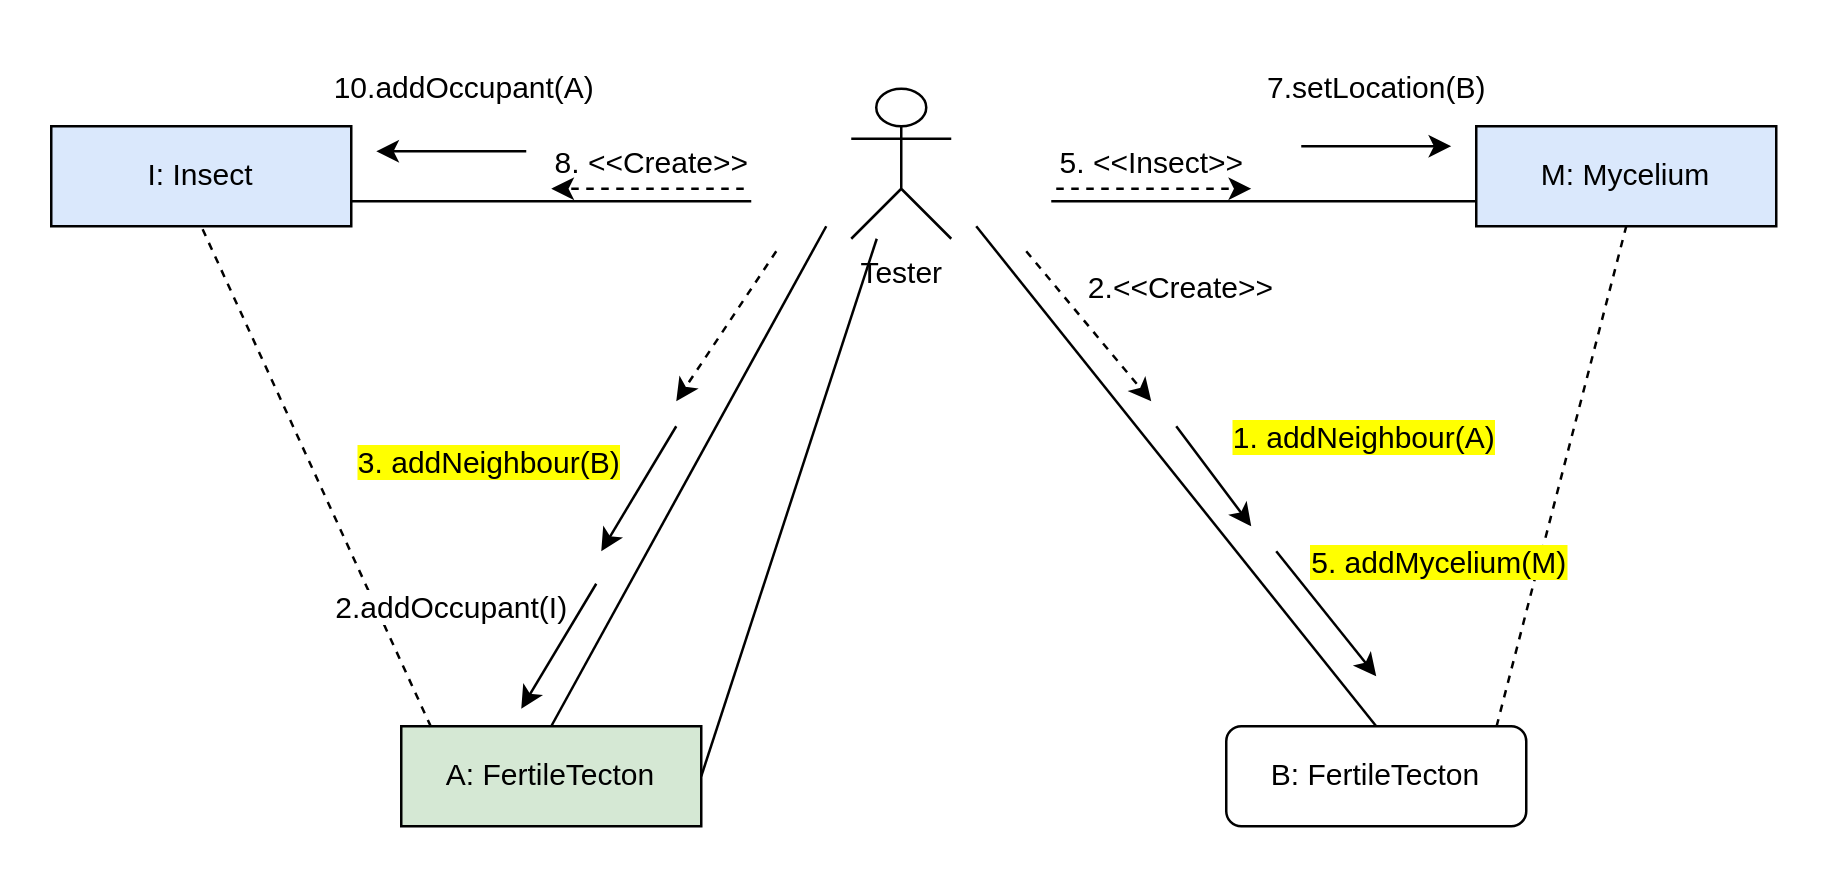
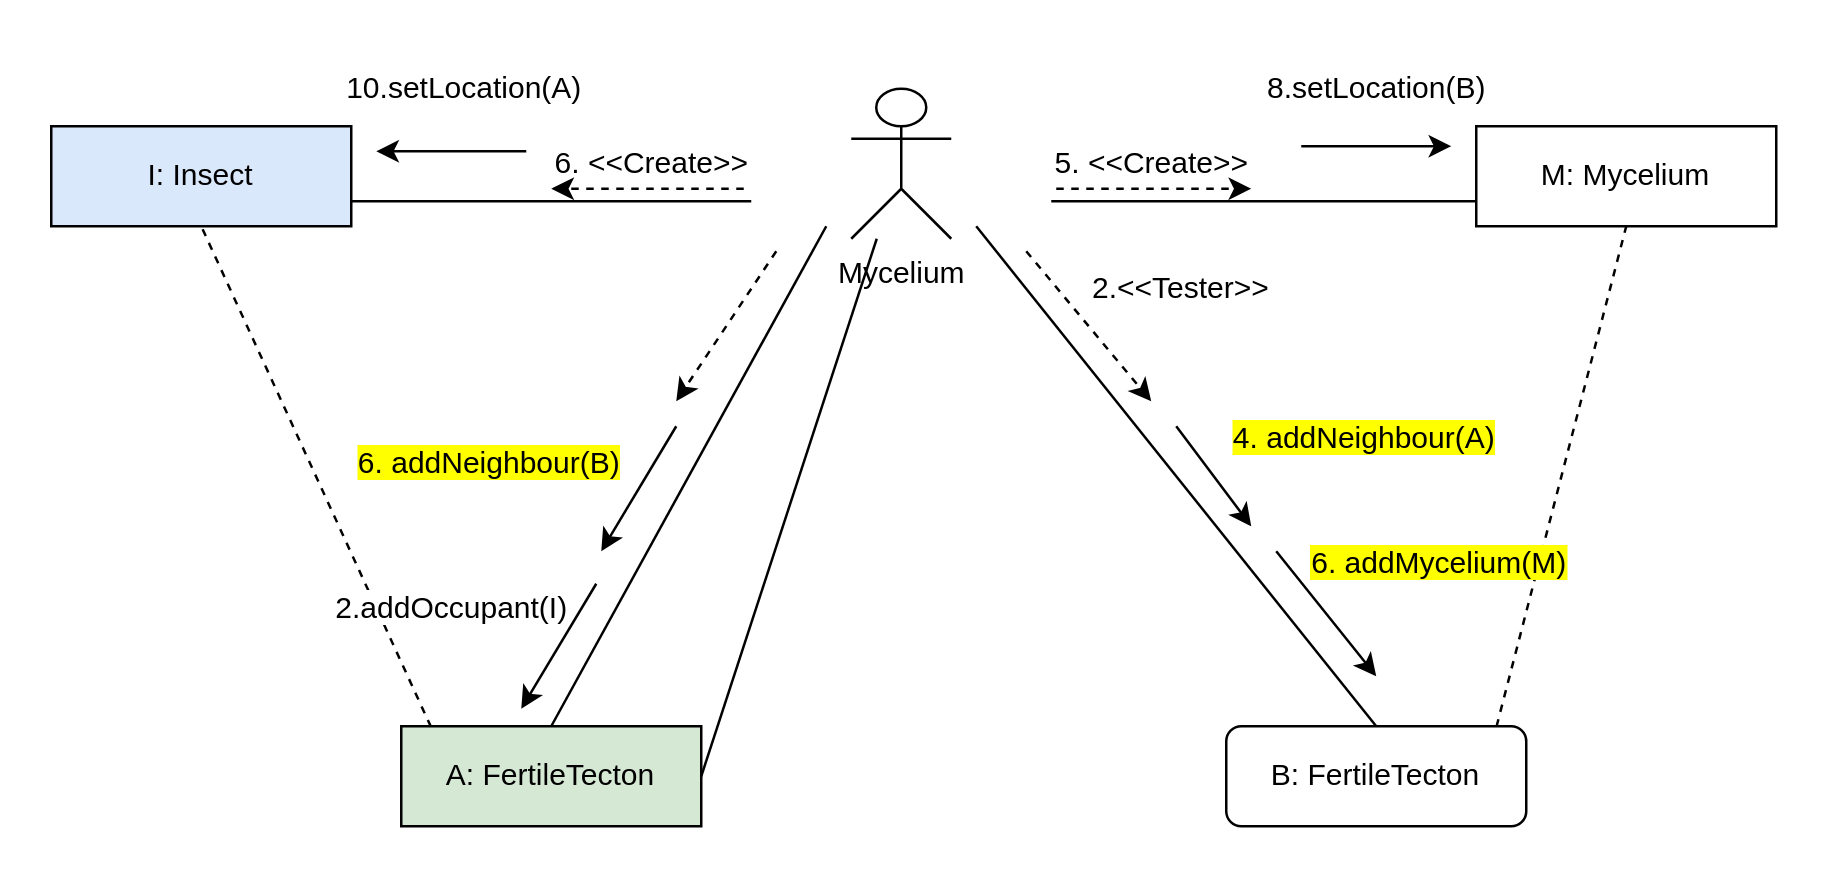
- <mxCell id="29" value="10.addOccupant(A)" style="text;html=1;align=center;verticalAlign=middle;resizable=0;points=[];autosize=1;strokeColor=none;fillColor=none;" parent="1" vertex="1"><mxGeometry x="125" y="20" width="120" height="30" as="geometry" /></mxCell>
+ <mxCell id="29" value="10.setLocation(A)" style="text;html=1;align=center;verticalAlign=middle;resizable=0;points=[];autosize=1;strokeColor=none;fillColor=none;" parent="1" vertex="1"><mxGeometry x="125" y="20" width="120" height="30" as="geometry" /></mxCell>
- <mxCell id="31" value="7.setLocation(B)" style="text;html=1;align=center;verticalAlign=middle;resizable=0;points=[];autosize=1;strokeColor=none;fillColor=none;" parent="1" vertex="1"><mxGeometry x="495" y="20" width="110" height="30" as="geometry" /></mxCell>
+ <mxCell id="31" value="8.setLocation(B)" style="text;html=1;align=center;verticalAlign=middle;resizable=0;points=[];autosize=1;strokeColor=none;fillColor=none;" parent="1" vertex="1"><mxGeometry x="495" y="20" width="110" height="30" as="geometry" /></mxCell>
- <mxCell id="23" value="8. &amp;lt;&amp;lt;Create&amp;gt;&amp;gt;" style="text;html=1;align=center;verticalAlign=middle;resizable=0;points=[];autosize=1;strokeColor=none;fillColor=none;" parent="1" vertex="1"><mxGeometry x="210" y="50" width="100" height="30" as="geometry" /></mxCell>
+ <mxCell id="23" value="6. &amp;lt;&amp;lt;Create&amp;gt;&amp;gt;" style="text;html=1;align=center;verticalAlign=middle;resizable=0;points=[];autosize=1;strokeColor=none;fillColor=none;" parent="1" vertex="1"><mxGeometry x="210" y="50" width="100" height="30" as="geometry" /></mxCell>
- <mxCell id="17" value="5. &amp;lt;&amp;lt;Insect&amp;gt;&amp;gt;" style="text;html=1;align=center;verticalAlign=middle;resizable=0;points=[];autosize=1;strokeColor=none;fillColor=none;" parent="1" vertex="1"><mxGeometry x="410" y="50" width="100" height="30" as="geometry" /></mxCell>
+ <mxCell id="17" value="5. &amp;lt;&amp;lt;Create&amp;gt;&amp;gt;" style="text;html=1;align=center;verticalAlign=middle;resizable=0;points=[];autosize=1;strokeColor=none;fillColor=none;" parent="1" vertex="1"><mxGeometry x="410" y="50" width="100" height="30" as="geometry" /></mxCell>
- <mxCell id="4" value="M: Mycelium" style="html=1;whiteSpace=wrap;fillColor=#dae8fc;" parent="1" vertex="1"><mxGeometry x="590" y="50" width="120" height="40" as="geometry" /></mxCell>
+ <mxCell id="4" value="M: Mycelium" style="html=1;whiteSpace=wrap;" parent="1" vertex="1"><mxGeometry x="590" y="50" width="120" height="40" as="geometry" /></mxCell>
- <mxCell id="32" value="Tester" style="shape=umlActor;verticalLabelPosition=bottom;verticalAlign=top;html=1;" parent="1" vertex="1"><mxGeometry x="340" y="35" width="40" height="60" as="geometry" /></mxCell>
+ <mxCell id="32" value="Mycelium" style="shape=umlActor;verticalLabelPosition=bottom;verticalAlign=top;html=1;" parent="1" vertex="1"><mxGeometry x="340" y="35" width="40" height="60" as="geometry" /></mxCell>
- <mxCell id="14" value="&amp;nbsp;2.&amp;lt;&amp;lt;Create&amp;gt;&amp;gt;" style="text;html=1;align=center;verticalAlign=middle;resizable=0;points=[];autosize=1;strokeColor=none;fillColor=none;" parent="1" vertex="1"><mxGeometry x="420" y="100" width="100" height="30" as="geometry" /></mxCell>
+ <mxCell id="14" value="&amp;nbsp;2.&amp;lt;&amp;lt;Tester&amp;gt;&amp;gt;" style="text;html=1;align=center;verticalAlign=middle;resizable=0;points=[];autosize=1;strokeColor=none;fillColor=none;" parent="1" vertex="1"><mxGeometry x="420" y="100" width="100" height="30" as="geometry" /></mxCell>
- <mxCell id="15" value="&lt;span style=&quot;background-color: light-dark(rgb(255, 255, 0), rgb(237, 237, 237));&quot;&gt;1. addNeighbour(A)&lt;/span&gt;" style="text;html=1;align=center;verticalAlign=middle;resizable=0;points=[];autosize=1;strokeColor=none;fillColor=none;" parent="1" vertex="1"><mxGeometry x="480" y="160" width="130" height="30" as="geometry" /></mxCell>
+ <mxCell id="15" value="&lt;span style=&quot;background-color: light-dark(rgb(255, 255, 0), rgb(237, 237, 237));&quot;&gt;4. addNeighbour(A)&lt;/span&gt;" style="text;html=1;align=center;verticalAlign=middle;resizable=0;points=[];autosize=1;strokeColor=none;fillColor=none;" parent="1" vertex="1"><mxGeometry x="480" y="160" width="130" height="30" as="geometry" /></mxCell>
- <mxCell id="11" value="&lt;span style=&quot;background-color: light-dark(rgb(255, 255, 0), rgb(31, 31, 0));&quot;&gt;3. addNeighbour(B)&lt;/span&gt;" style="text;html=1;align=center;verticalAlign=middle;resizable=0;points=[];autosize=1;strokeColor=none;fillColor=none;" parent="1" vertex="1"><mxGeometry x="130" y="170" width="130" height="30" as="geometry" /></mxCell>
+ <mxCell id="11" value="&lt;span style=&quot;background-color: light-dark(rgb(255, 255, 0), rgb(31, 31, 0));&quot;&gt;6. addNeighbour(B)&lt;/span&gt;" style="text;html=1;align=center;verticalAlign=middle;resizable=0;points=[];autosize=1;strokeColor=none;fillColor=none;" parent="1" vertex="1"><mxGeometry x="130" y="170" width="130" height="30" as="geometry" /></mxCell>
- <mxCell id="20" value="&lt;span style=&quot;background-color: light-dark(rgb(255, 255, 0), rgb(237, 237, 237));&quot;&gt;5. addMycelium(M)&lt;/span&gt;" style="text;html=1;align=center;verticalAlign=middle;resizable=0;points=[];autosize=1;strokeColor=none;fillColor=none;" parent="1" vertex="1"><mxGeometry x="510" y="210" width="130" height="30" as="geometry" /></mxCell>
+ <mxCell id="20" value="&lt;span style=&quot;background-color: light-dark(rgb(255, 255, 0), rgb(237, 237, 237));&quot;&gt;6. addMycelium(M)&lt;/span&gt;" style="text;html=1;align=center;verticalAlign=middle;resizable=0;points=[];autosize=1;strokeColor=none;fillColor=none;" parent="1" vertex="1"><mxGeometry x="510" y="210" width="130" height="30" as="geometry" /></mxCell>
